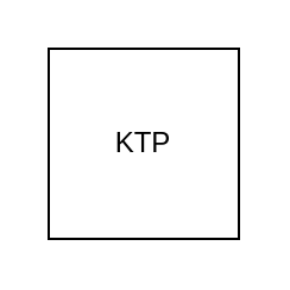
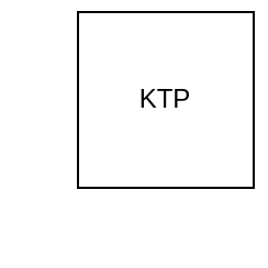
- <mxCell id="2" value="KTP" style="whiteSpace=wrap;html=1;aspect=fixed;" vertex="1" parent="1"><mxGeometry x="20" y="20" width="80" height="80" as="geometry" /></mxCell>
+ <mxCell id="2" value="KTP" style="whiteSpace=wrap;html=1;aspect=fixed;" vertex="1" parent="1"><mxGeometry x="35" y="5" width="80" height="80" as="geometry" /></mxCell>
